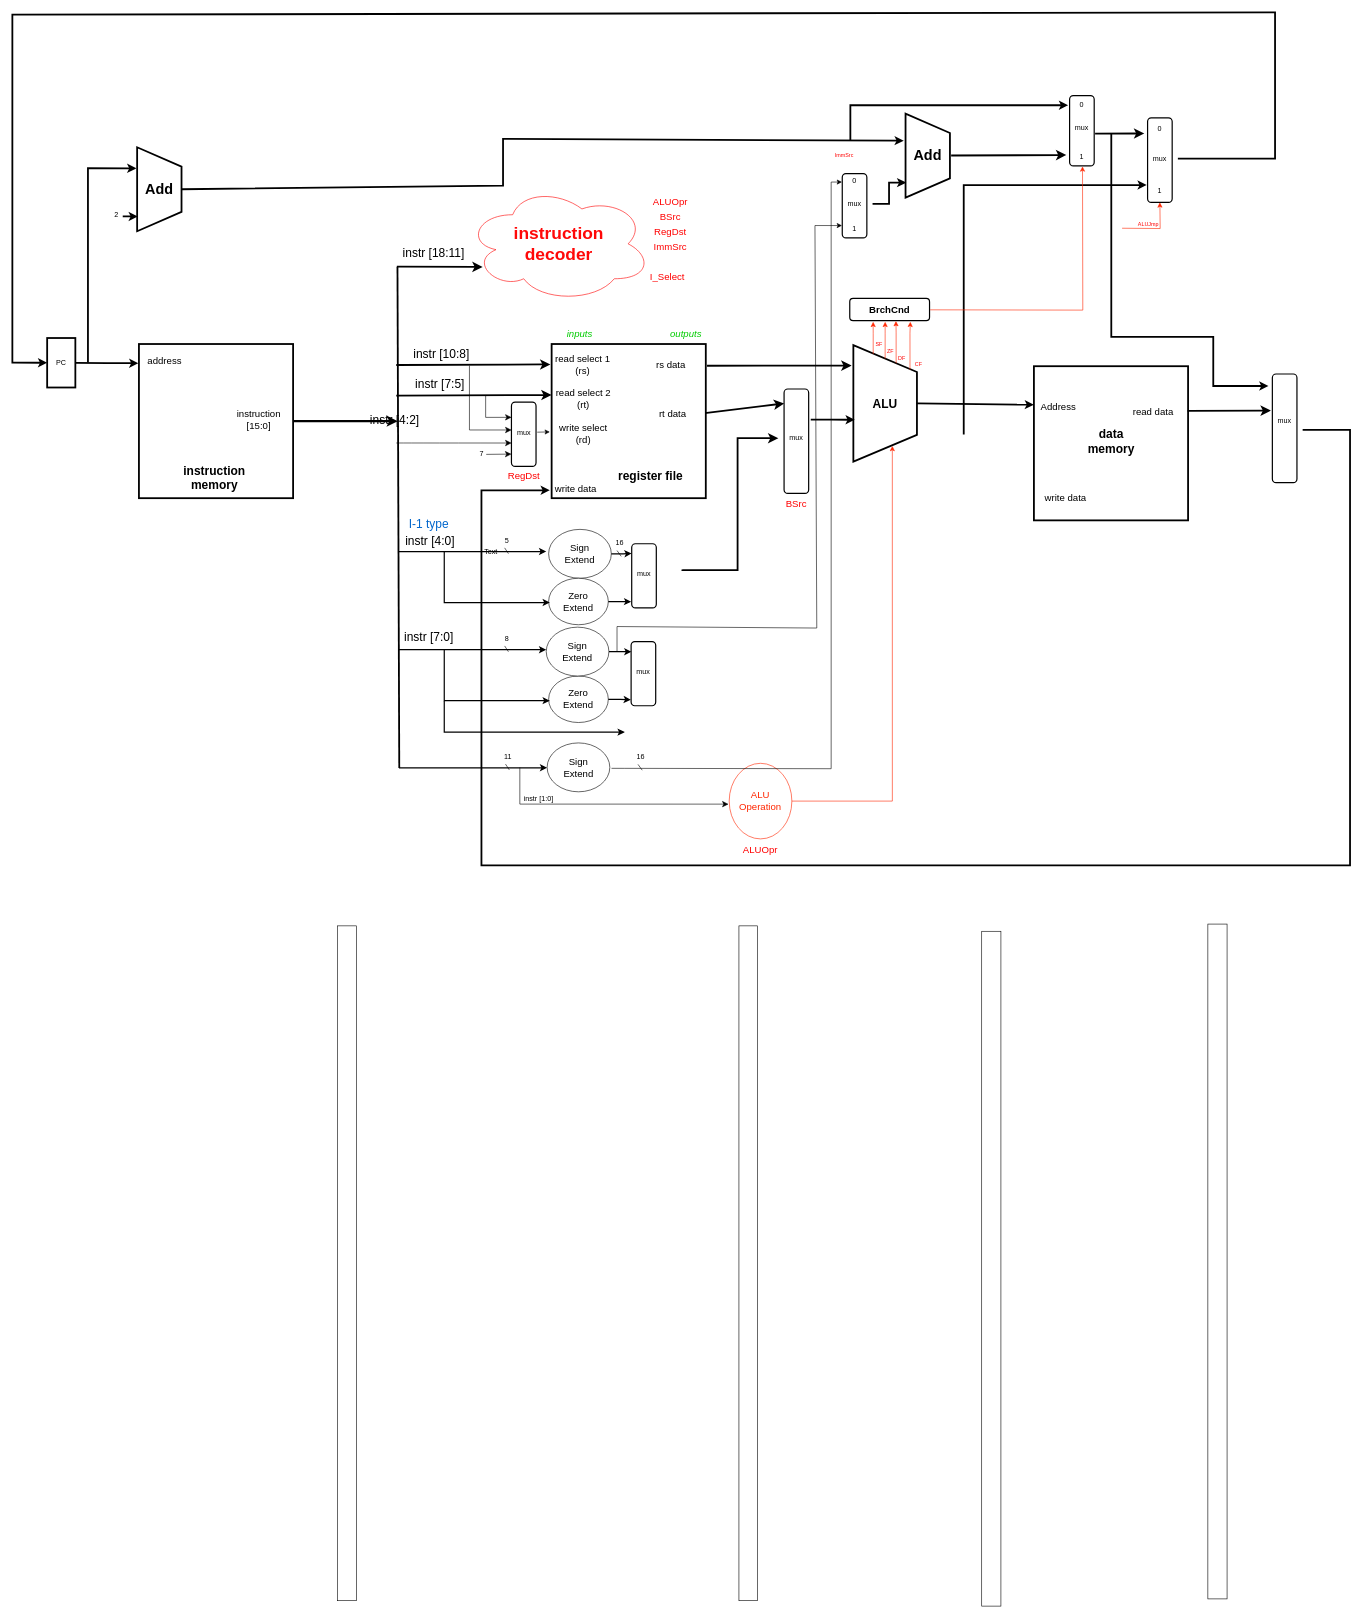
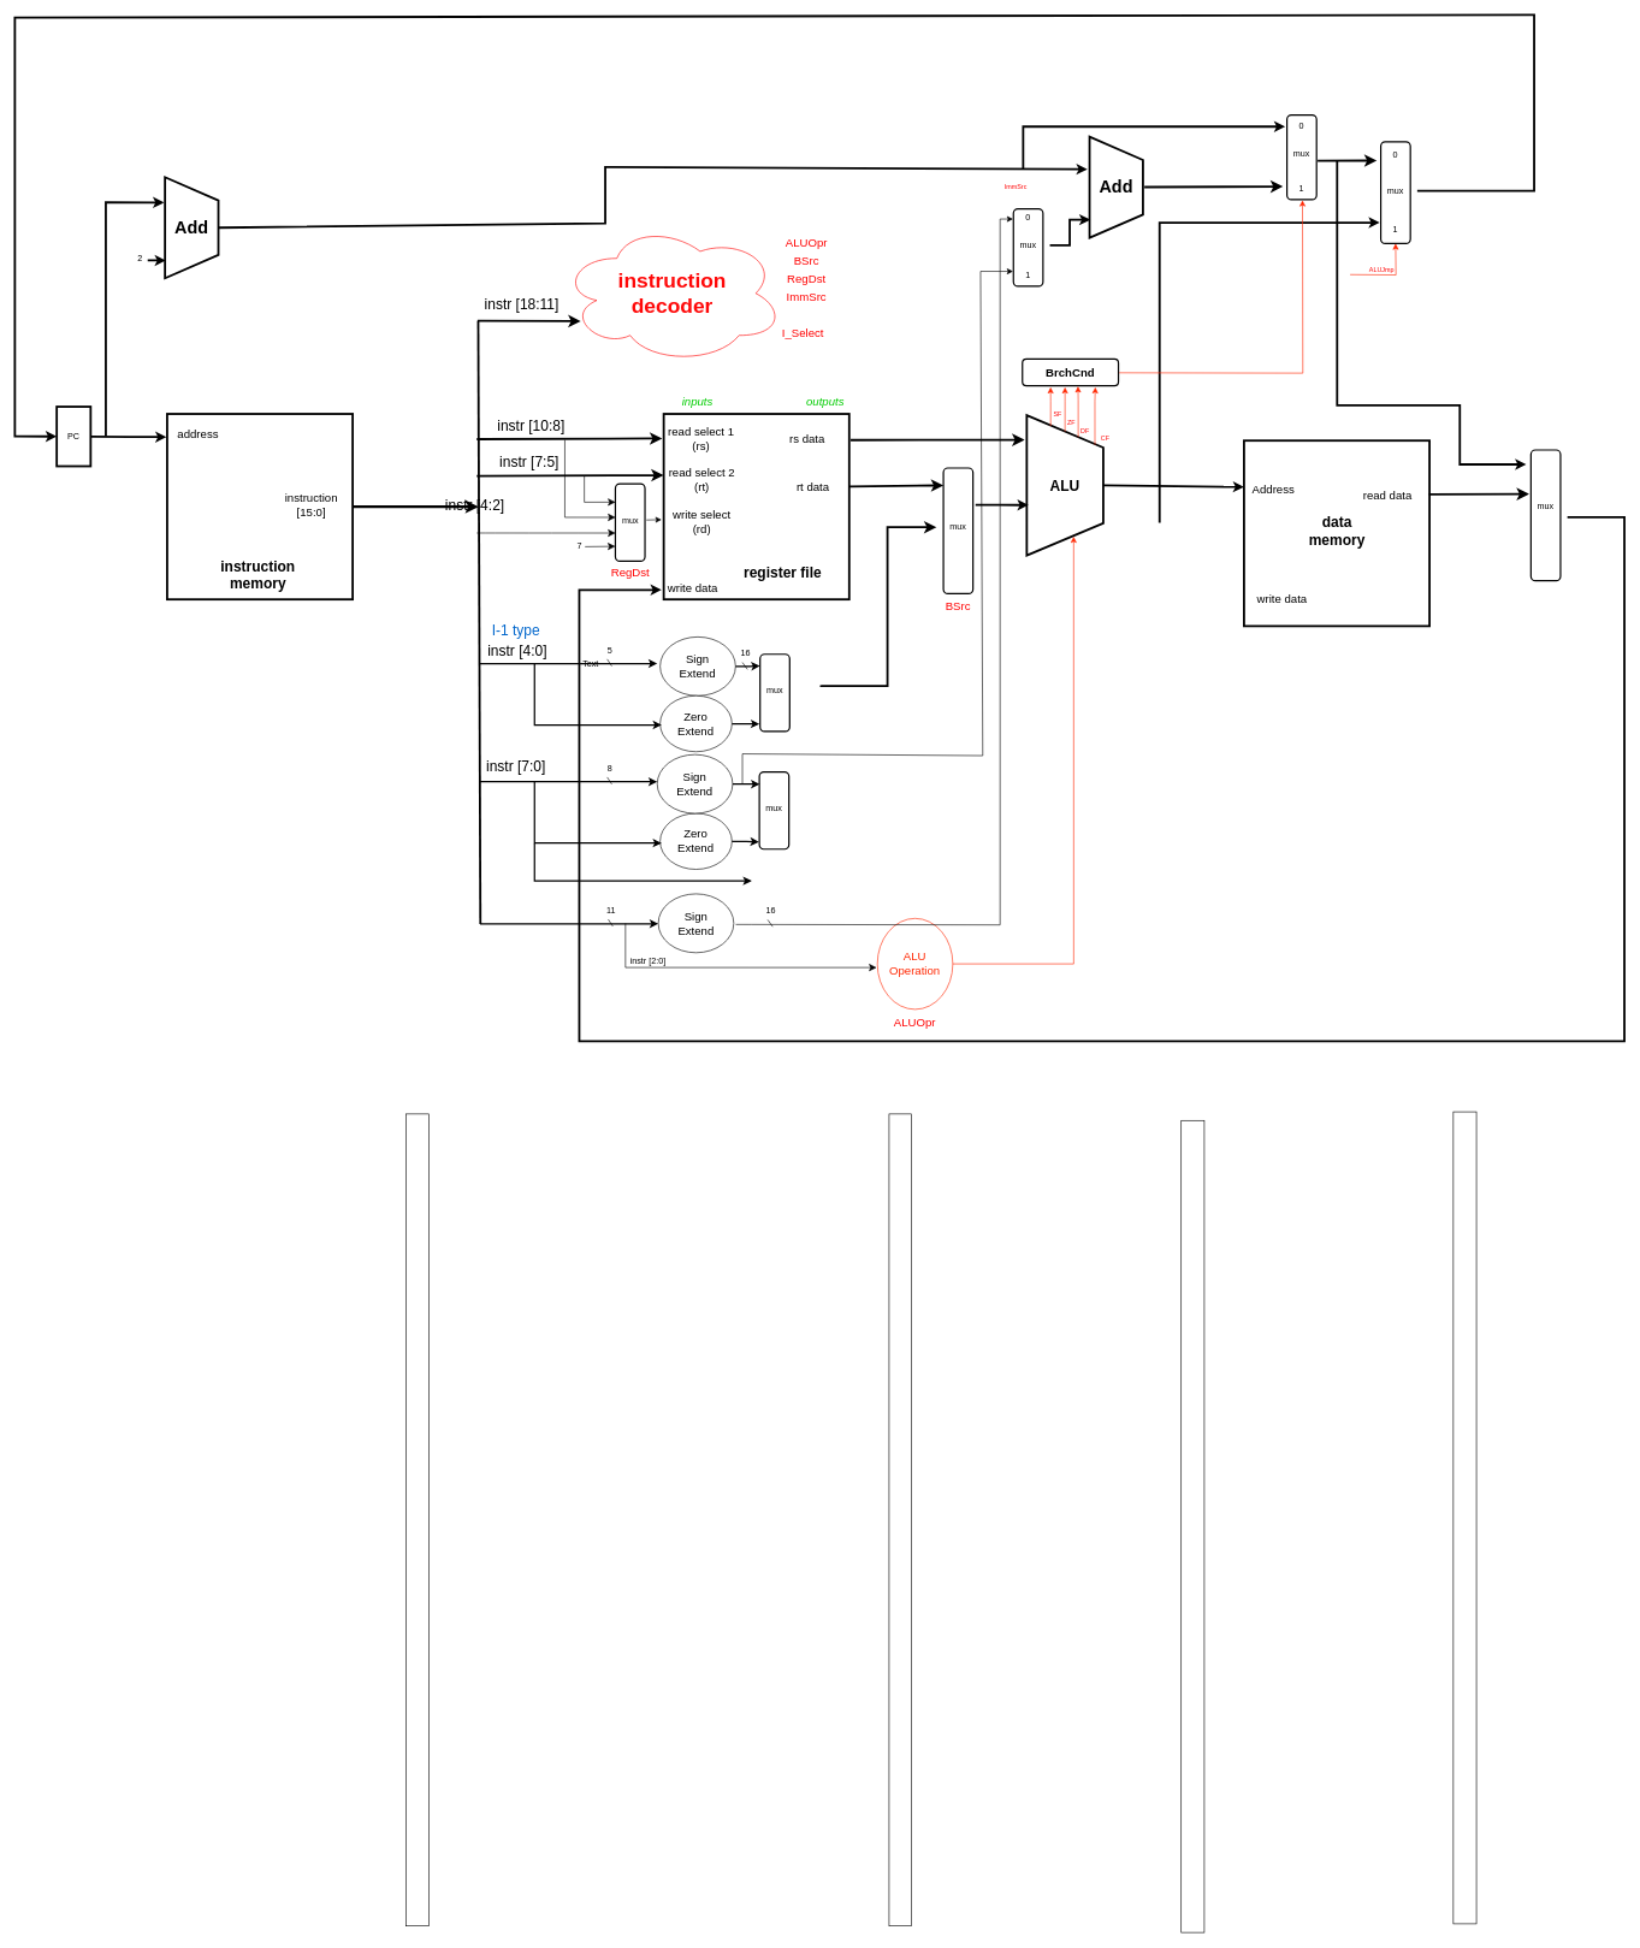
- <mxCell id="41" value="rt data" style="text;html=1;align=center;verticalAlign=middle;whiteSpace=wrap;rounded=0;fontSize=16;" parent="33" vertex="1"><mxGeometry x="152" y="96" width="100" height="39" as="geometry" /></mxCell>
+ <mxCell id="41" value="rt data" style="text;html=1;align=center;verticalAlign=middle;whiteSpace=wrap;rounded=0;fontSize=16;" parent="33" vertex="1"><mxGeometry x="157" y="81" width="100" height="39" as="geometry" /></mxCell>
- <mxCell id="156" value="instr [1:0]" style="text;html=1;align=center;verticalAlign=middle;resizable=0;points=[];autosize=1;strokeColor=none;fillColor=none;" parent="1" vertex="1"><mxGeometry x="863" y="1318" width="67" height="26" as="geometry" /></mxCell>
+ <mxCell id="156" value="instr [2:0]" style="text;html=1;align=center;verticalAlign=middle;resizable=0;points=[];autosize=1;strokeColor=none;fillColor=none;" parent="1" vertex="1"><mxGeometry x="863" y="1318" width="67" height="26" as="geometry" /></mxCell>
